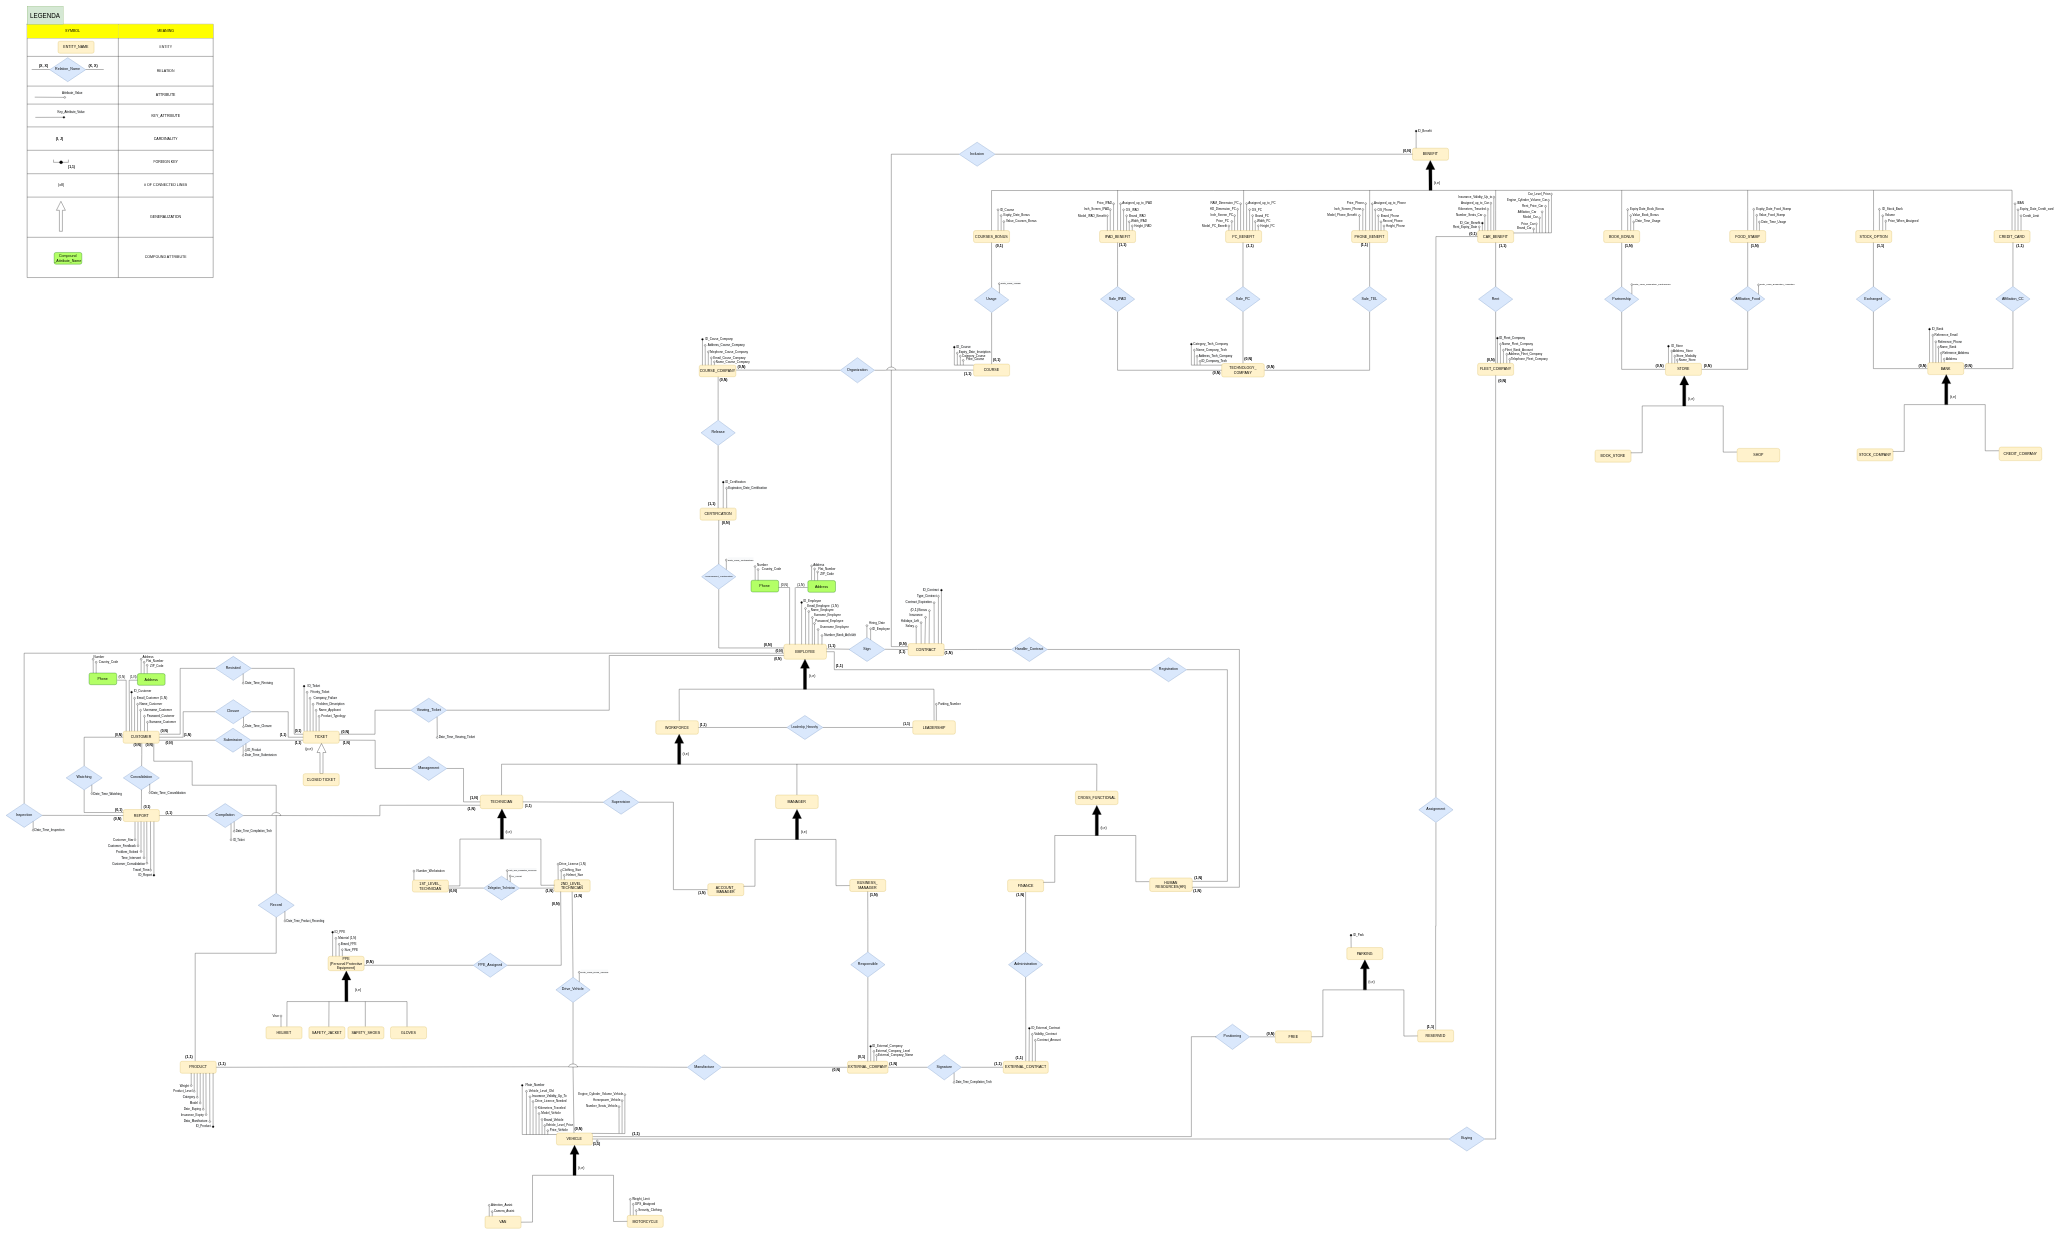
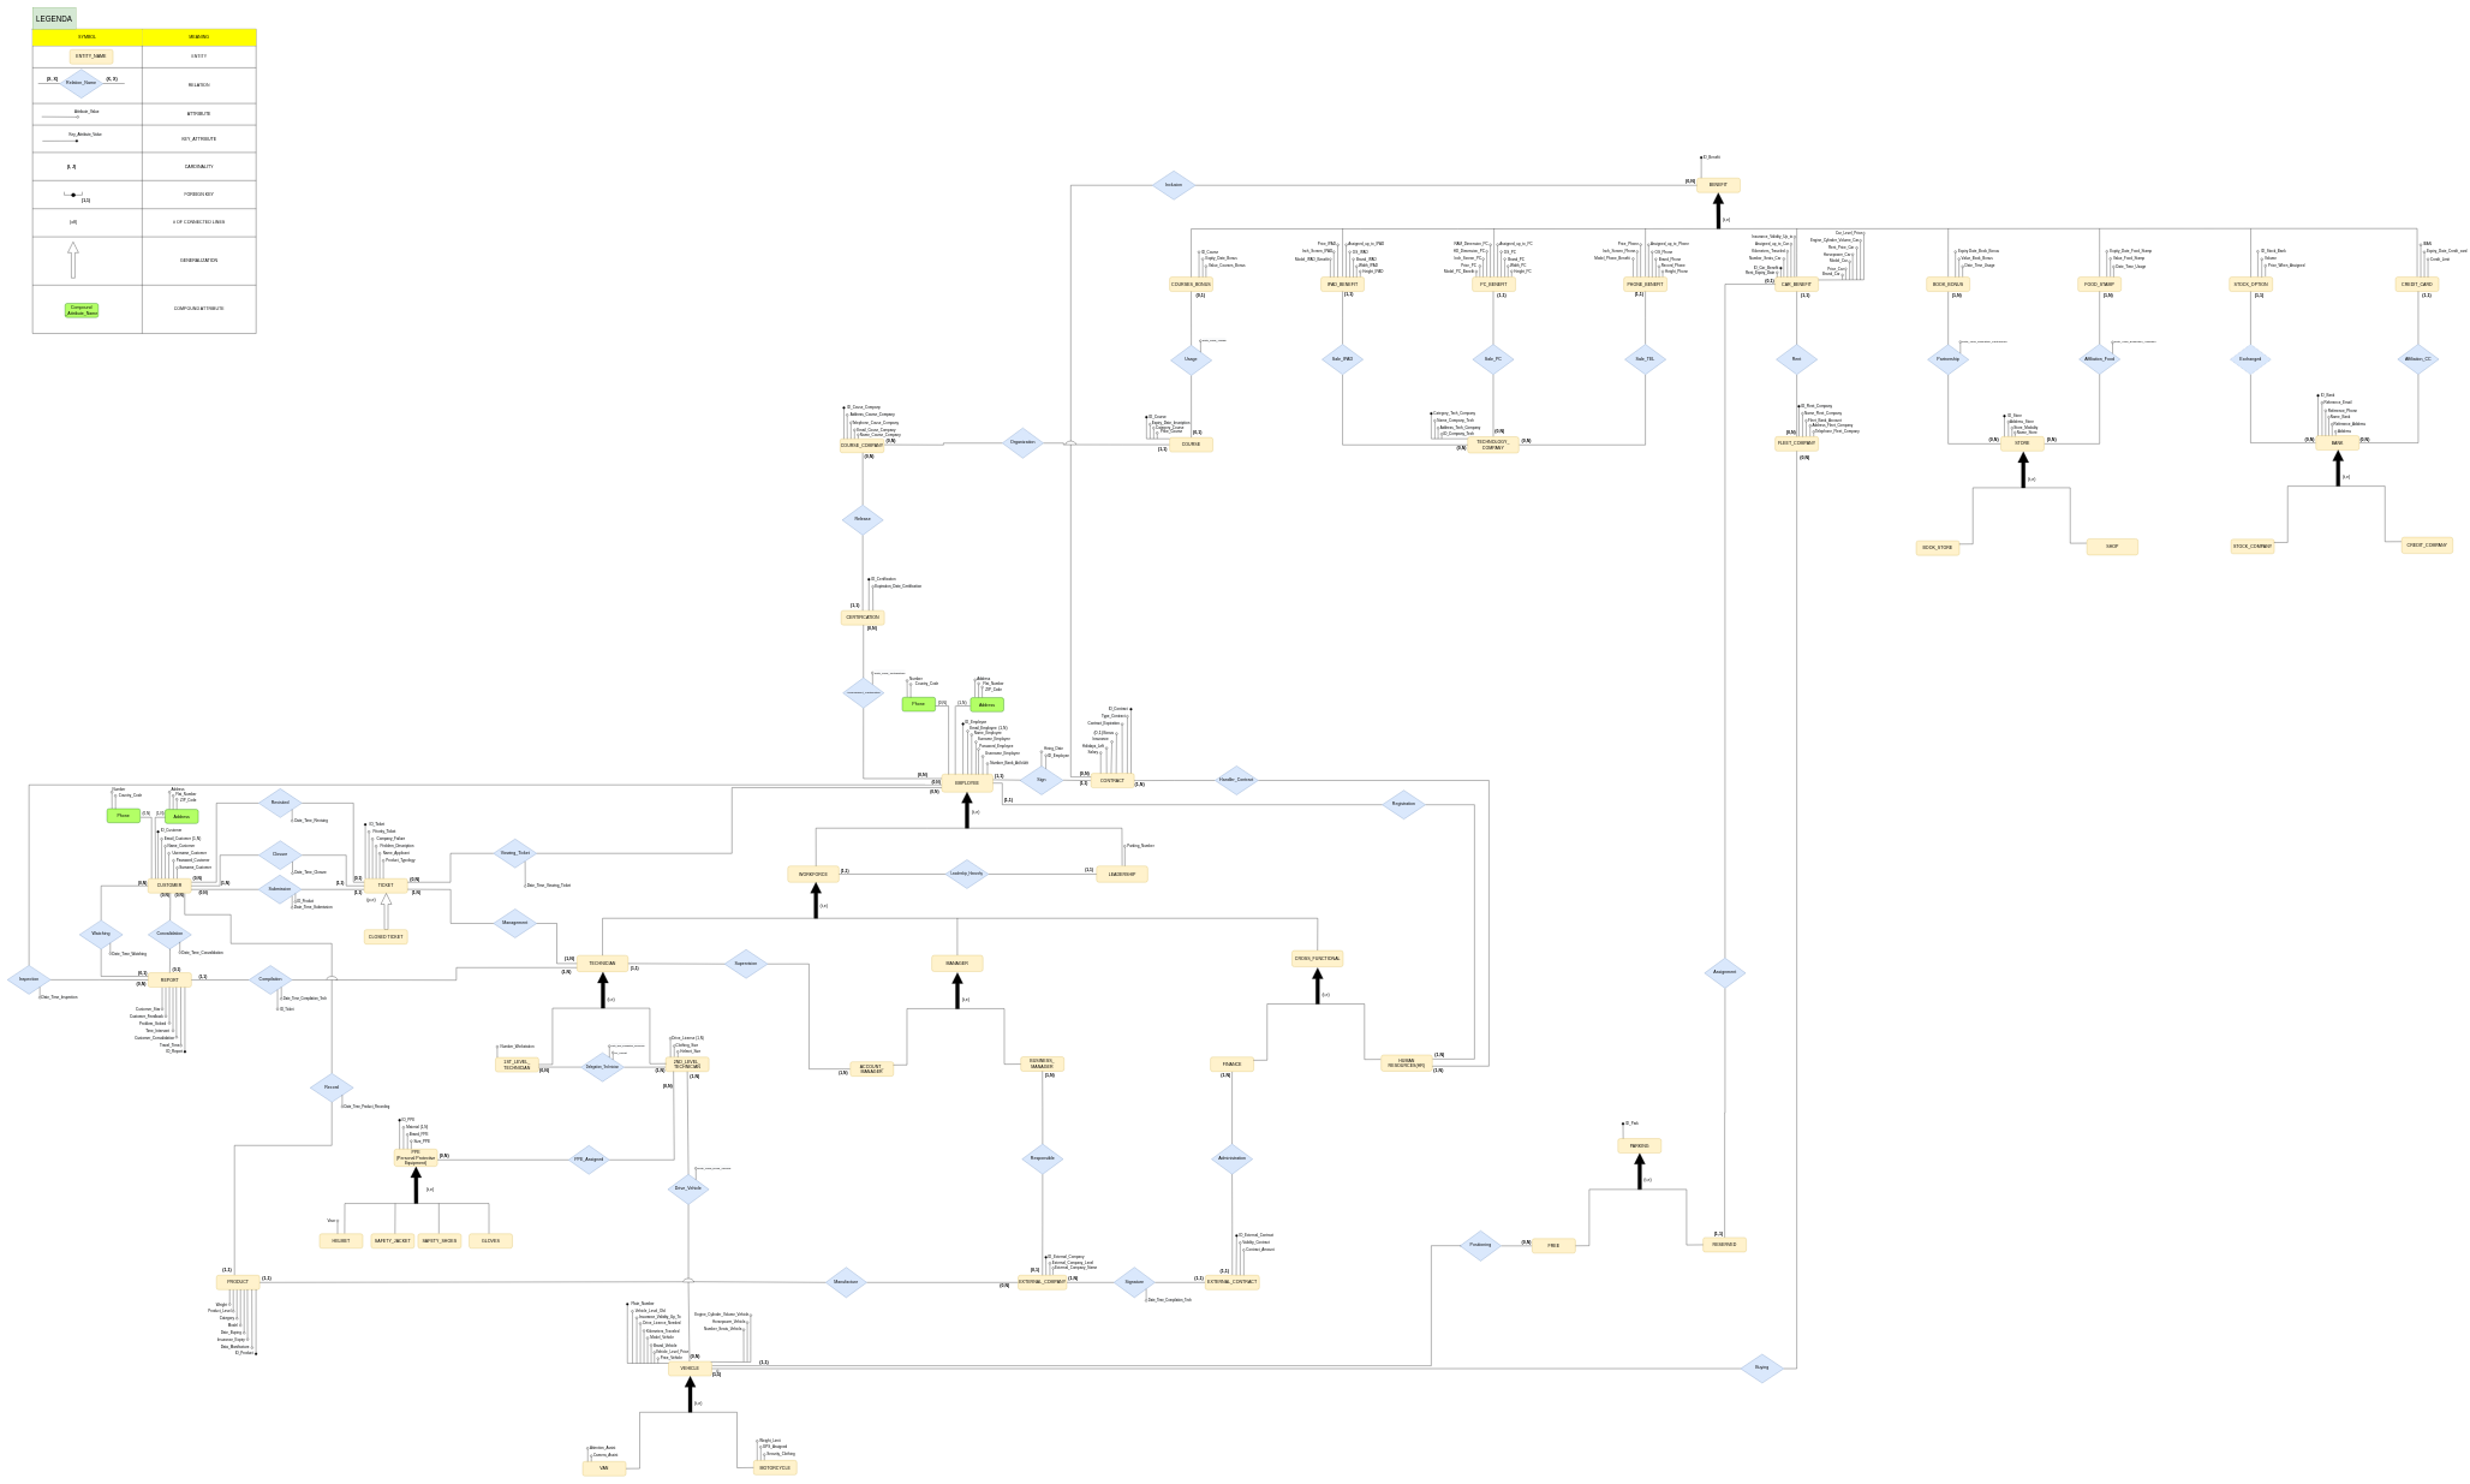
- <mxCell id="680" value="&lt;div style=&quot;text-align: center&quot;&gt;&lt;span style=&quot;font-family: &amp;#34;helvetica&amp;#34; ; font-size: 10px&quot;&gt;Affiliation_Car&lt;/span&gt;&lt;br&gt;&lt;/div&gt;" style="text;whiteSpace=wrap;html=1;" parent="1" vertex="1"><mxGeometry x="5056" y="689.5" width="90" height="30" as="geometry" /></mxCell>
+ <mxCell id="680" value="&lt;div style=&quot;text-align: center&quot;&gt;&lt;span style=&quot;font-family: &amp;#34;helvetica&amp;#34; ; font-size: 10px&quot;&gt;Horsepower_Car&lt;/span&gt;&lt;br&gt;&lt;/div&gt;" style="text;whiteSpace=wrap;html=1;" parent="1" vertex="1"><mxGeometry x="5056" y="689.5" width="90" height="30" as="geometry" /></mxCell>
- <mxCell id="416" value="Exchanged" style="rhombus;whiteSpace=wrap;html=1;shadow=0;fontFamily=Helvetica;fontSize=12;align=center;strokeWidth=1;spacing=6;spacingTop=-4;fillColor=#dae8fc;strokeColor=#6c8ebf;" parent="1" vertex="1"><mxGeometry x="6186" y="954" width="114" height="84" as="geometry" /></mxCell>
+ <mxCell id="416" value="Exchanged" style="rhombus;whiteSpace=wrap;html=1;shadow=0;fontFamily=Helvetica;fontSize=12;align=center;strokeWidth=1;spacing=6;spacingTop=-4;fillColor=#dae8fc;strokeColor=#6c8ebf;dashed=1;" parent="1" vertex="1"><mxGeometry x="6186" y="954" width="114" height="84" as="geometry" /></mxCell>
- <mxCell id="320" value="Organization" style="rhombus;whiteSpace=wrap;html=1;shadow=0;fontFamily=Helvetica;fontSize=12;align=center;strokeWidth=1;spacing=6;spacingTop=-4;fillColor=#dae8fc;strokeColor=#6c8ebf;" parent="1" vertex="1"><mxGeometry x="2800" y="1191" width="114" height="84" as="geometry" /></mxCell>
+ <mxCell id="320" value="Organization" style="rhombus;whiteSpace=wrap;html=1;shadow=0;fontFamily=Helvetica;fontSize=12;align=center;strokeWidth=1;spacing=6;spacingTop=-4;fillColor=#dae8fc;strokeColor=#6c8ebf;" parent="1" vertex="1"><mxGeometry x="2780" y="1186" width="114" height="84" as="geometry" /></mxCell>
